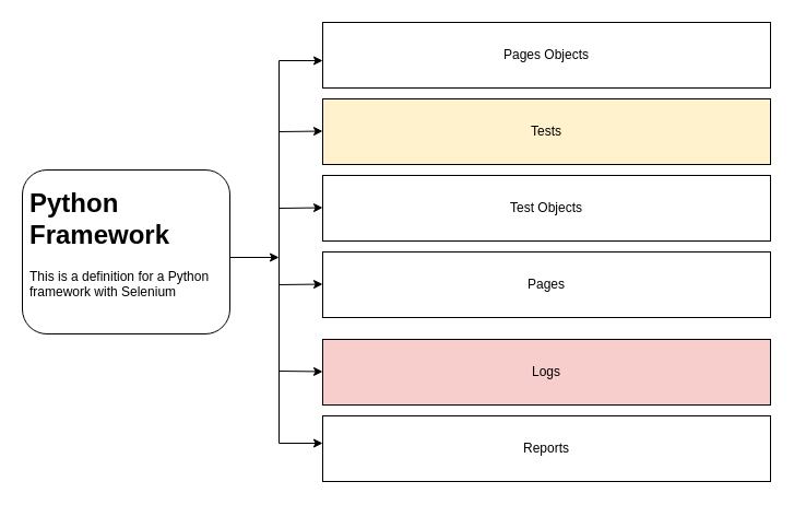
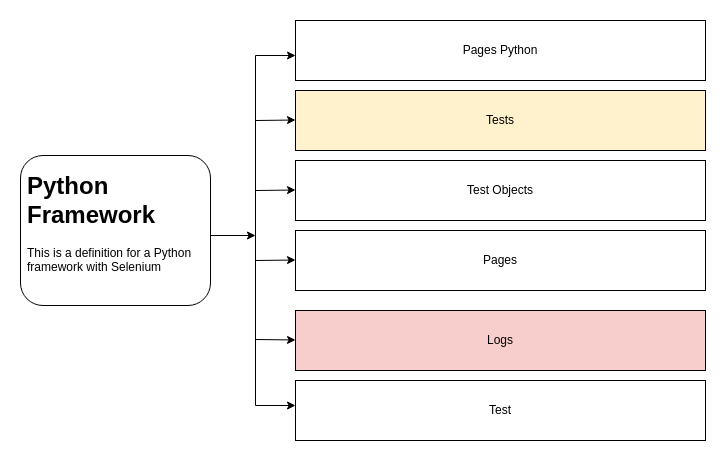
- <mxCell id="4" value="Pages Objects" style="rounded=0;whiteSpace=wrap;html=1;movable=1;resizable=1;rotatable=1;deletable=1;editable=1;locked=0;connectable=1;" vertex="1" parent="1"><mxGeometry x="295" y="20" width="410" height="60" as="geometry" /></mxCell>
+ <mxCell id="4" value="Pages Python" style="rounded=0;whiteSpace=wrap;html=1;movable=1;resizable=1;rotatable=1;deletable=1;editable=1;locked=0;connectable=1;" vertex="1" parent="1"><mxGeometry x="295" y="20" width="410" height="60" as="geometry" /></mxCell>
- <mxCell id="9" value="Reports" style="rounded=0;whiteSpace=wrap;html=1;movable=1;resizable=1;rotatable=1;deletable=1;editable=1;locked=0;connectable=1;" vertex="1" parent="1"><mxGeometry x="295" y="380" width="410" height="60" as="geometry" /></mxCell>
+ <mxCell id="9" value="Test" style="rounded=0;whiteSpace=wrap;html=1;movable=1;resizable=1;rotatable=1;deletable=1;editable=1;locked=0;connectable=1;" vertex="1" parent="1"><mxGeometry x="295" y="380" width="410" height="60" as="geometry" /></mxCell>
